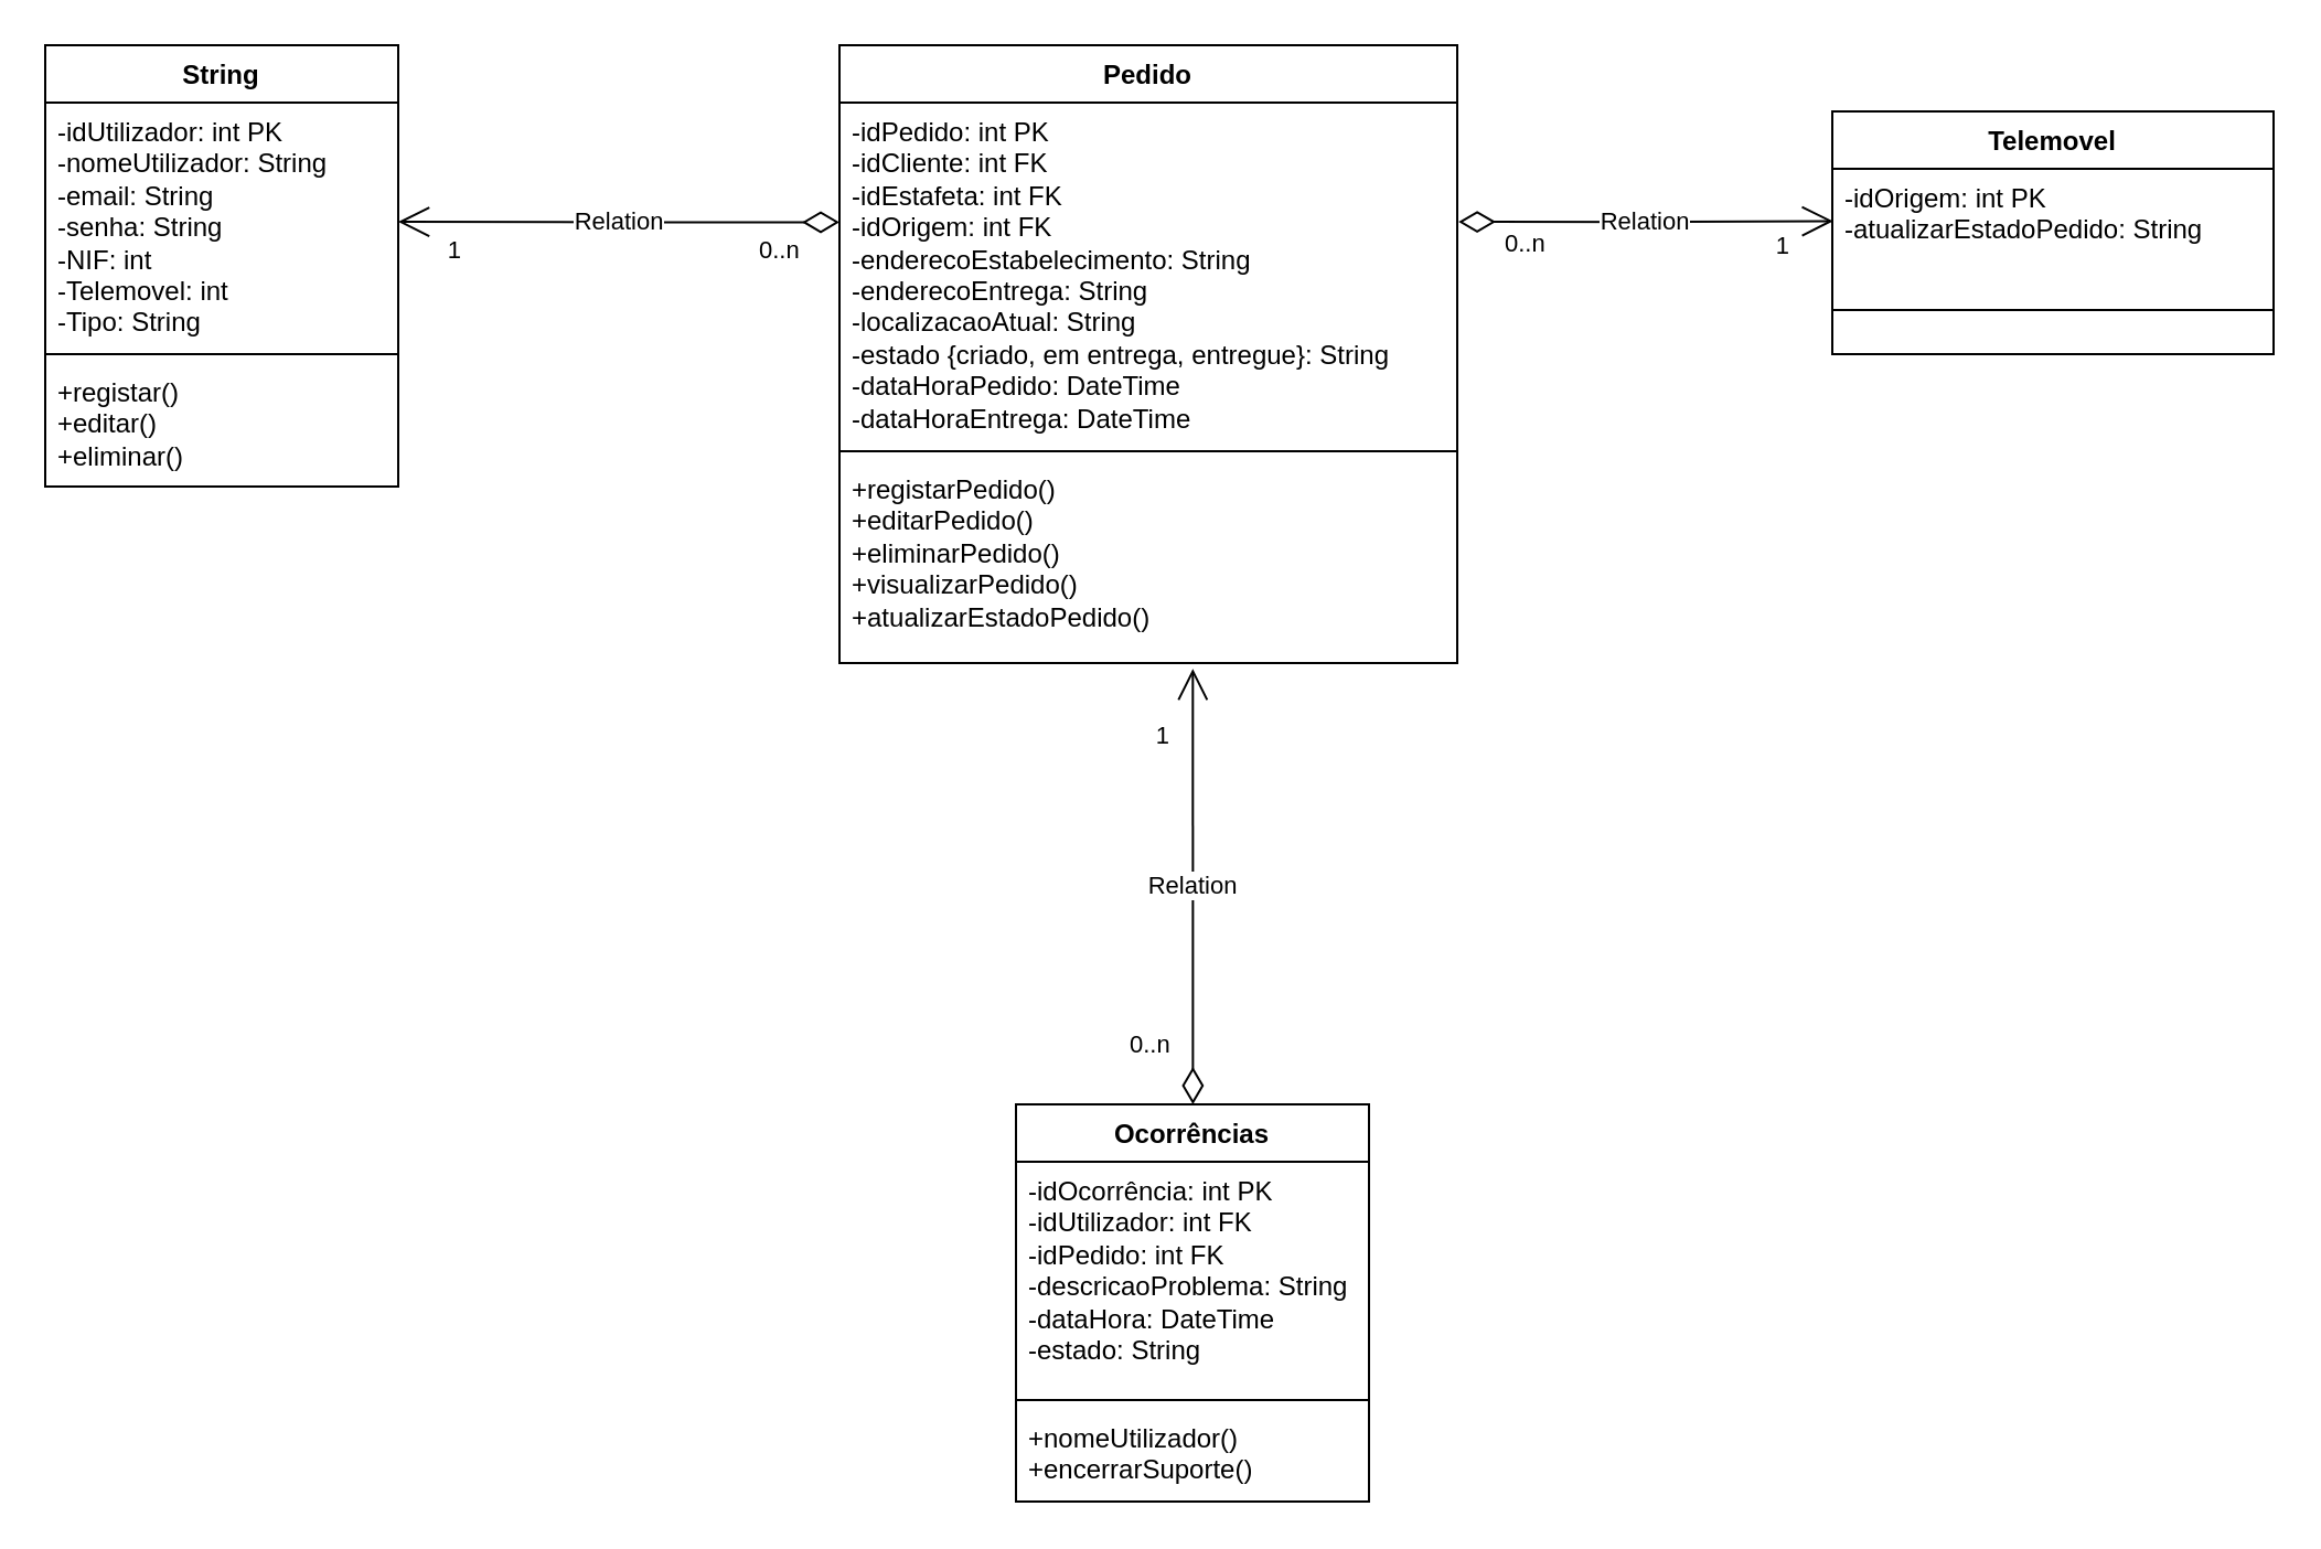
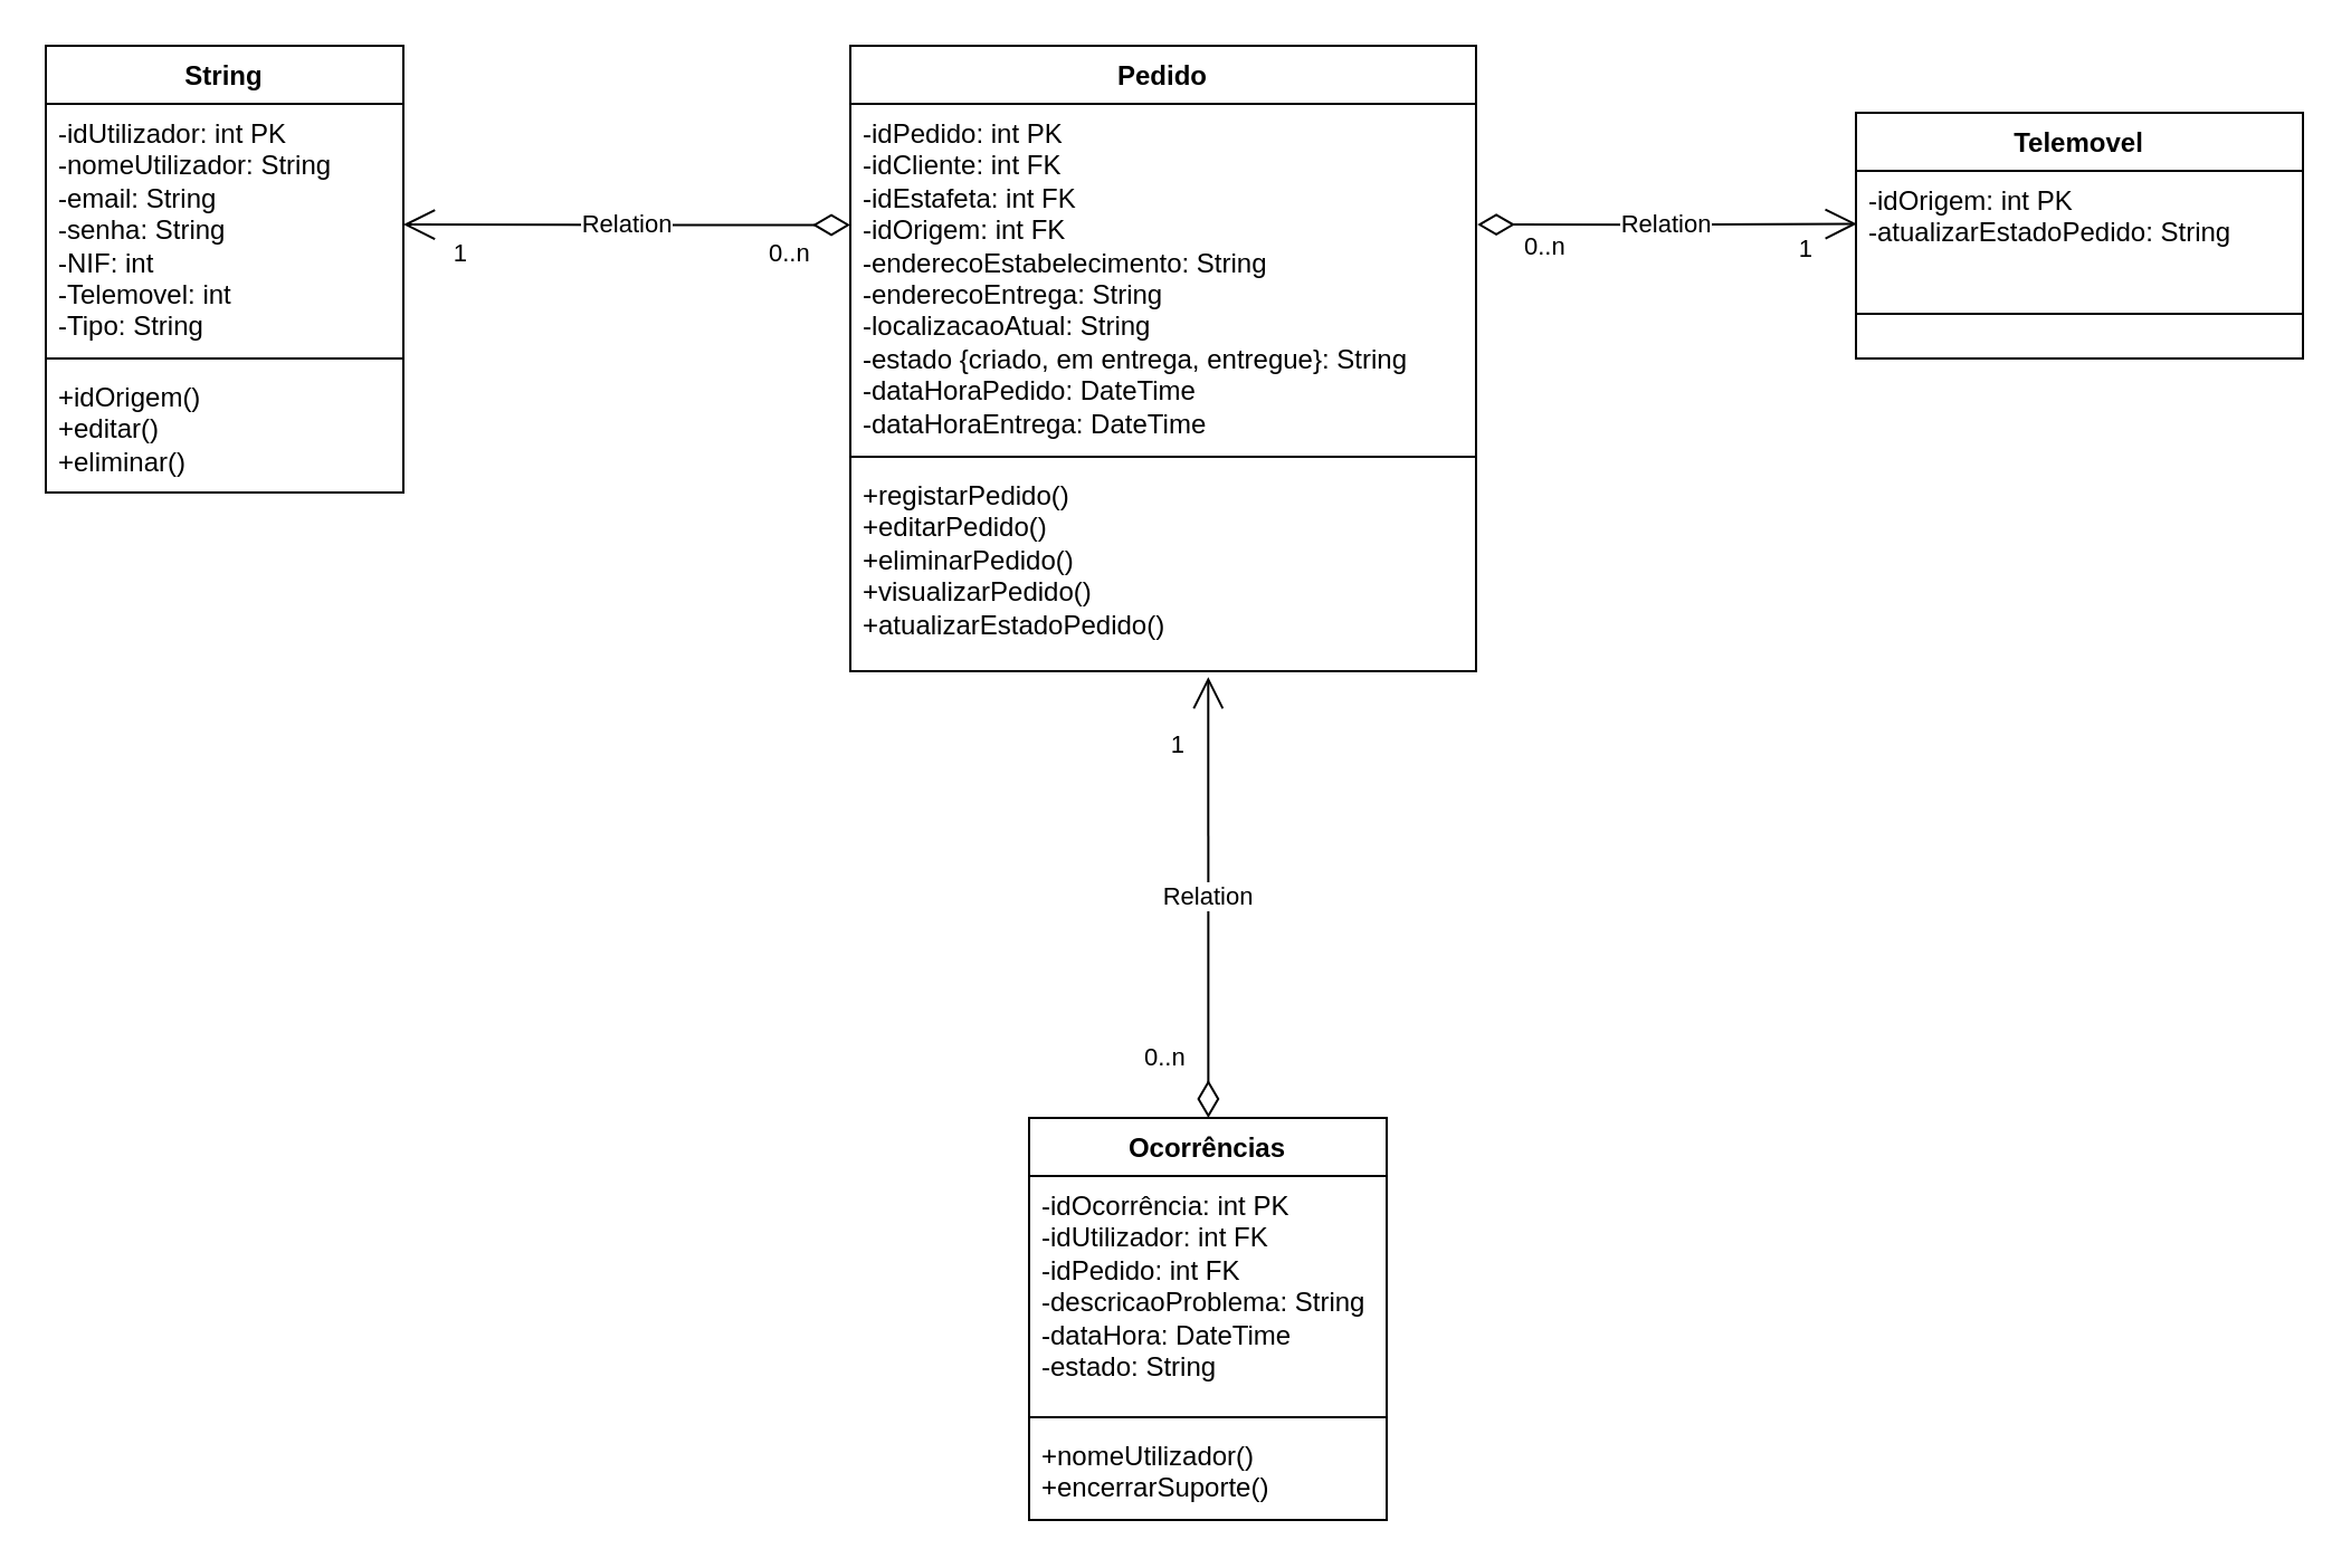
- <mxCell id="5" value="&lt;span style=&quot;text-wrap: nowrap;&quot;&gt;+registar()&lt;/span&gt;&lt;div&gt;&lt;span style=&quot;text-wrap: nowrap;&quot;&gt;+editar()&lt;/span&gt;&lt;span style=&quot;text-wrap: nowrap;&quot;&gt;&lt;br&gt;&lt;/span&gt;&lt;/div&gt;&lt;div&gt;&lt;span style=&quot;text-wrap: nowrap;&quot;&gt;+eliminar()&lt;/span&gt;&lt;span style=&quot;text-wrap: nowrap;&quot;&gt;&lt;br&gt;&lt;/span&gt;&lt;/div&gt;" style="text;strokeColor=none;fillColor=none;align=left;verticalAlign=top;spacingLeft=4;spacingRight=4;overflow=hidden;rotatable=0;points=[[0,0.5],[1,0.5]];portConstraint=eastwest;whiteSpace=wrap;html=1;" vertex="1" parent="2"><mxGeometry y="144" width="160" height="56" as="geometry" /></mxCell>
+ <mxCell id="5" value="&lt;span style=&quot;text-wrap: nowrap;&quot;&gt;+idOrigem()&lt;/span&gt;&lt;div&gt;&lt;span style=&quot;text-wrap: nowrap;&quot;&gt;+editar()&lt;/span&gt;&lt;span style=&quot;text-wrap: nowrap;&quot;&gt;&lt;br&gt;&lt;/span&gt;&lt;/div&gt;&lt;div&gt;&lt;span style=&quot;text-wrap: nowrap;&quot;&gt;+eliminar()&lt;/span&gt;&lt;span style=&quot;text-wrap: nowrap;&quot;&gt;&lt;br&gt;&lt;/span&gt;&lt;/div&gt;" style="text;strokeColor=none;fillColor=none;align=left;verticalAlign=top;spacingLeft=4;spacingRight=4;overflow=hidden;rotatable=0;points=[[0,0.5],[1,0.5]];portConstraint=eastwest;whiteSpace=wrap;html=1;" vertex="1" parent="2"><mxGeometry y="144" width="160" height="56" as="geometry" /></mxCell>
